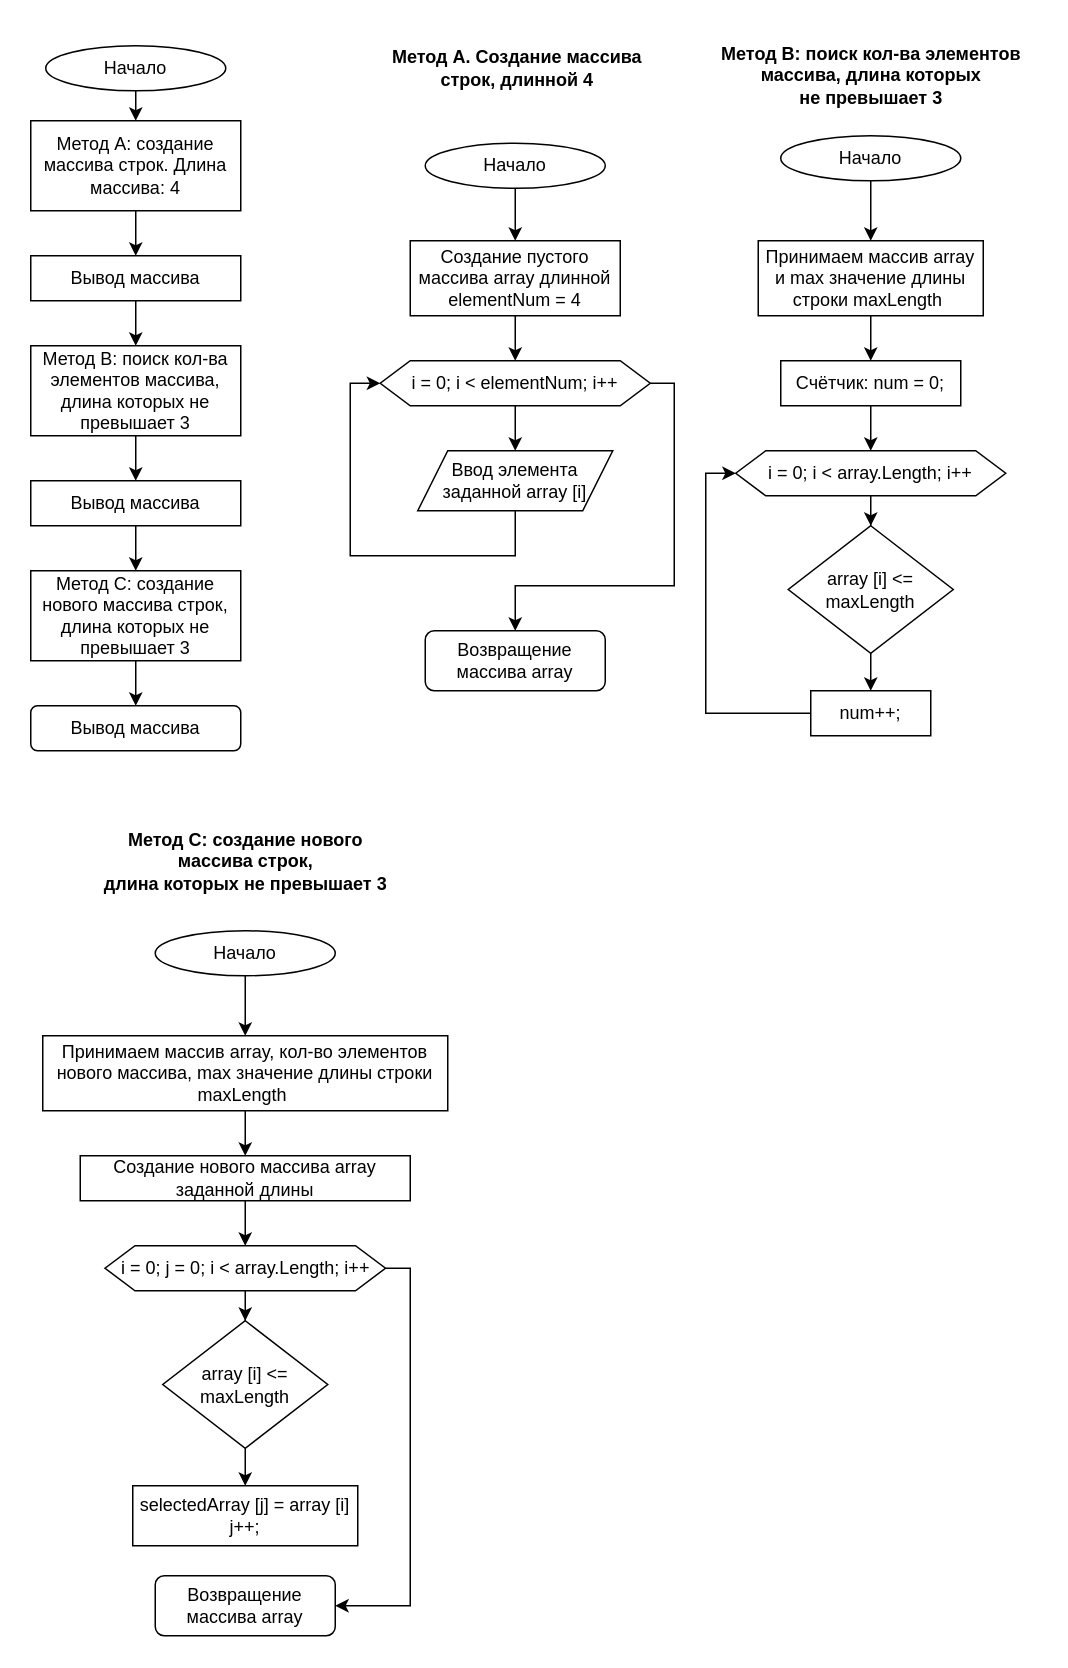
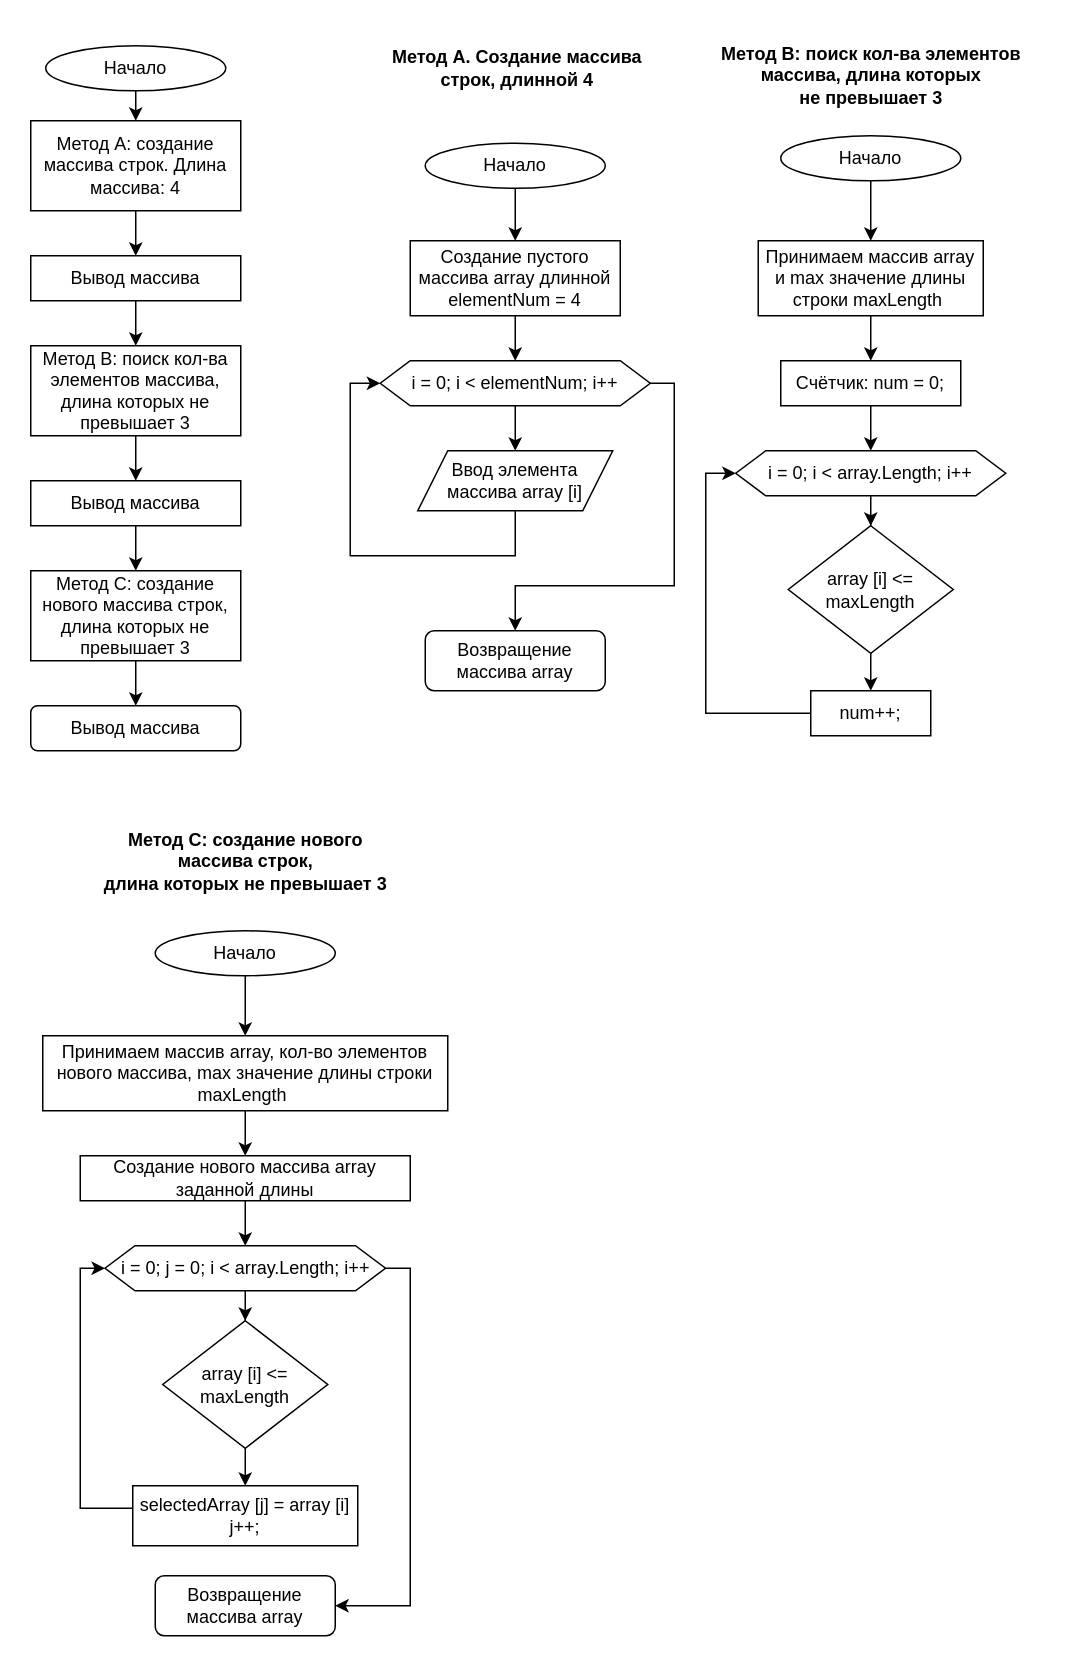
- <mxCell id="5" value="Ввод элемента заданной array [i]" style="shape=parallelogram;perimeter=parallelogramPerimeter;whiteSpace=wrap;html=1;fixedSize=1;" parent="1" vertex="1"><mxGeometry x="278" y="300" width="130" height="40" as="geometry" /></mxCell>
+ <mxCell id="5" value="Ввод элемента массива array [i]" style="shape=parallelogram;perimeter=parallelogramPerimeter;whiteSpace=wrap;html=1;fixedSize=1;" parent="1" vertex="1"><mxGeometry x="278" y="300" width="130" height="40" as="geometry" /></mxCell>
+ <mxCell id="48" style="edgeStyle=orthogonalEdgeStyle;rounded=0;orthogonalLoop=1;jettySize=auto;html=1;entryX=0;entryY=0.5;entryDx=0;entryDy=0;" edge="1" parent="1" source="49" target="45"><mxGeometry relative="1" as="geometry"><Array as="points"><mxPoint x="53" y="1005" /><mxPoint x="53" y="845" /></Array></mxGeometry></mxCell>
